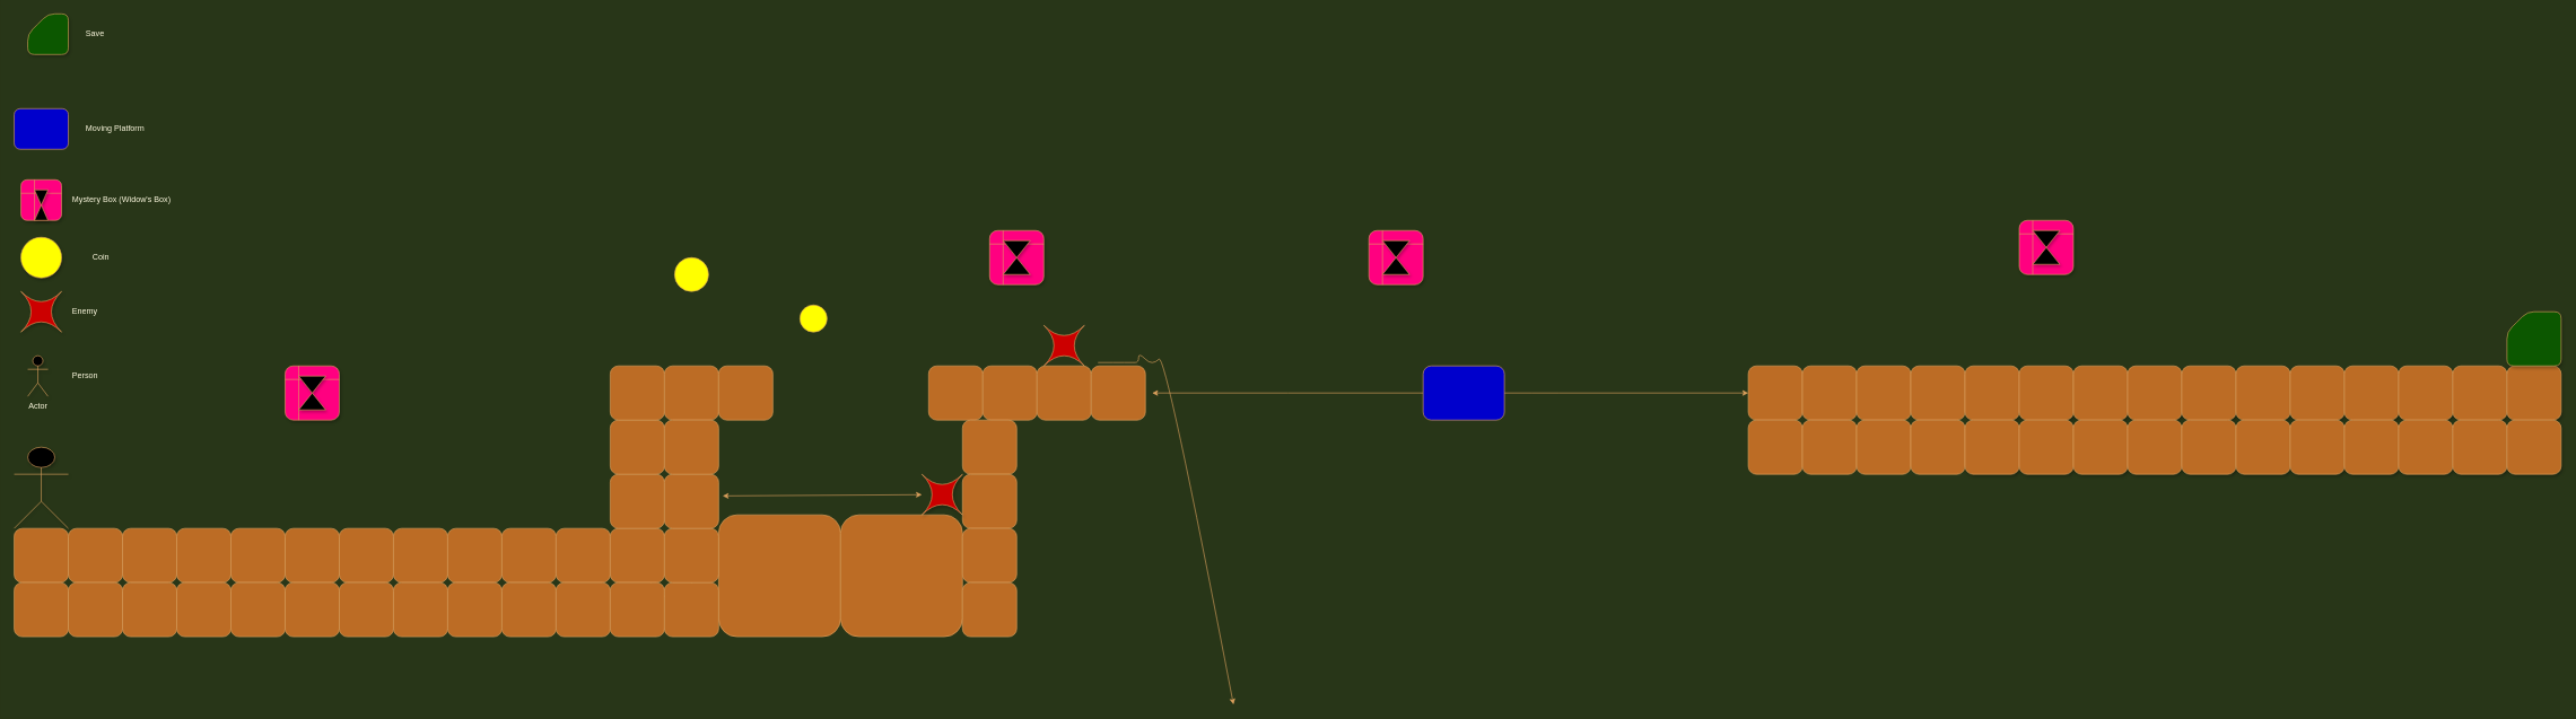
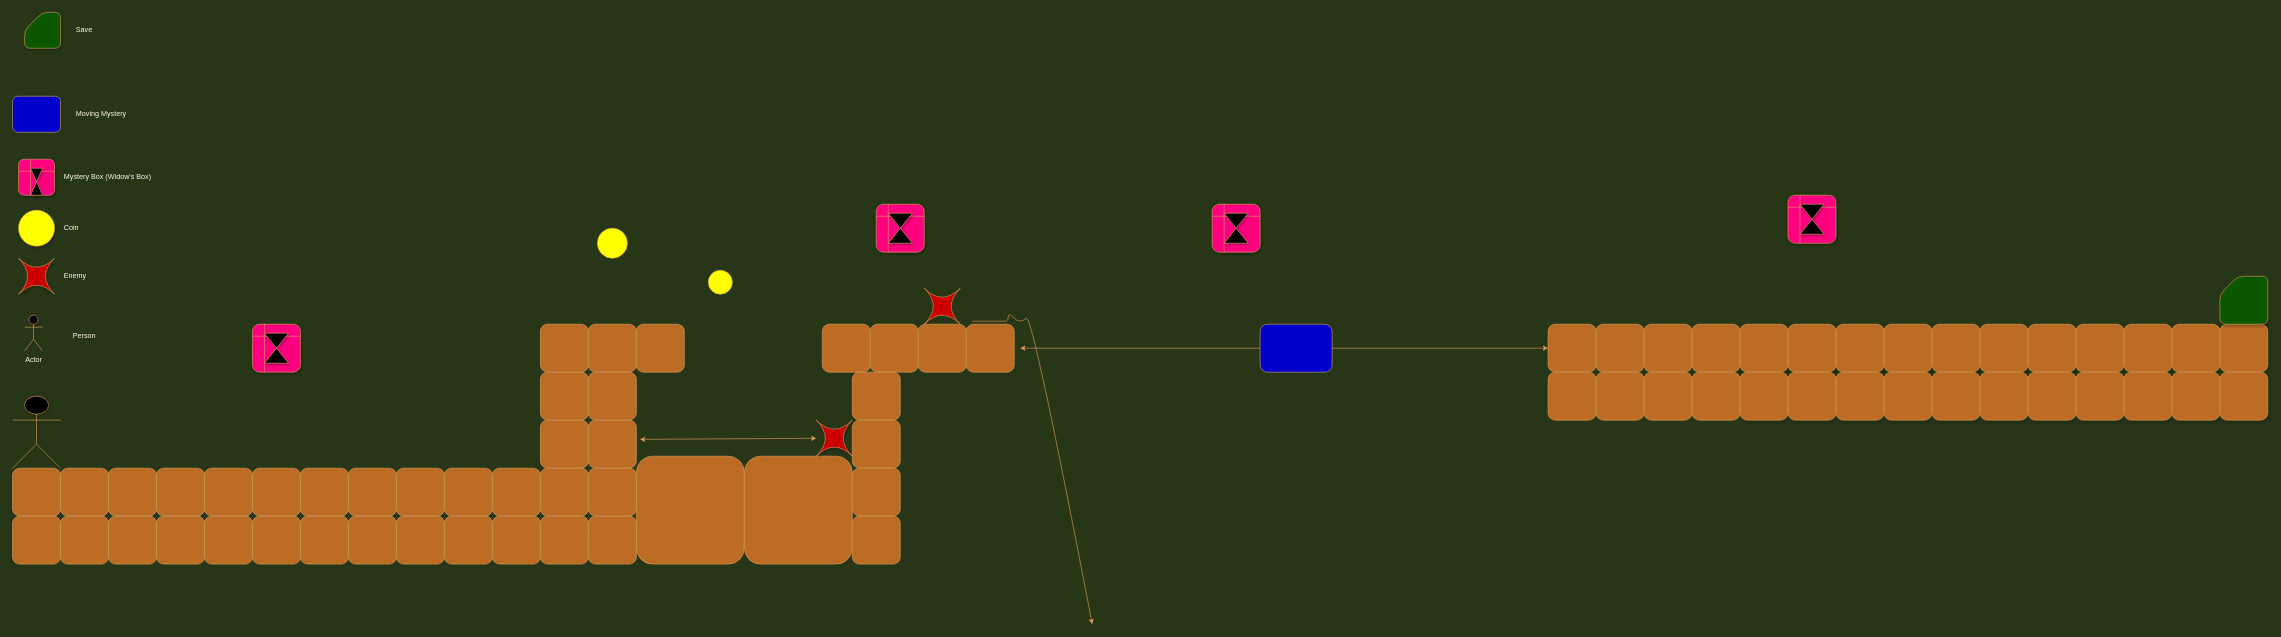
- <mxCell id="104" value="Moving Platform" style="text;strokeColor=none;fillColor=none;spacingLeft=4;spacingRight=4;overflow=hidden;rotatable=0;points=[[0,0.5],[1,0.5]];portConstraint=eastwest;fontSize=12;rounded=1;shadow=1;fontColor=#FEFAE0;" vertex="1" parent="1"><mxGeometry x="120" y="175" width="100" height="30" as="geometry" /></mxCell>
+ <mxCell id="104" value="Moving Mystery" style="text;strokeColor=none;fillColor=none;spacingLeft=4;spacingRight=4;overflow=hidden;rotatable=0;points=[[0,0.5],[1,0.5]];portConstraint=eastwest;fontSize=12;rounded=1;shadow=1;fontColor=#FEFAE0;" vertex="1" parent="1"><mxGeometry x="120" y="175" width="100" height="30" as="geometry" /></mxCell>
- <mxCell id="107" value="Coin" style="text;strokeColor=none;fillColor=none;spacingLeft=4;spacingRight=4;overflow=hidden;rotatable=0;points=[[0,0.5],[1,0.5]];portConstraint=eastwest;fontSize=12;rounded=1;shadow=1;fontColor=#FEFAE0;" vertex="1" parent="1"><mxGeometry x="130" y="365" width="40" height="30" as="geometry" /></mxCell>
+ <mxCell id="107" value="Coin" style="text;strokeColor=none;fillColor=none;spacingLeft=4;spacingRight=4;overflow=hidden;rotatable=0;points=[[0,0.5],[1,0.5]];portConstraint=eastwest;fontSize=12;rounded=1;shadow=1;fontColor=#FEFAE0;" vertex="1" parent="1"><mxGeometry x="100" y="365" width="40" height="30" as="geometry" /></mxCell>
- <mxCell id="105" value="Person" style="text;strokeColor=none;fillColor=none;spacingLeft=4;spacingRight=4;overflow=hidden;rotatable=0;points=[[0,0.5],[1,0.5]];portConstraint=eastwest;fontSize=12;rounded=1;shadow=1;fontColor=#FEFAE0;" vertex="1" parent="1"><mxGeometry x="100" y="540" width="80" height="30" as="geometry" /></mxCell>
+ <mxCell id="105" value="Person" style="text;strokeColor=none;fillColor=none;spacingLeft=4;spacingRight=4;overflow=hidden;rotatable=0;points=[[0,0.5],[1,0.5]];portConstraint=eastwest;fontSize=12;rounded=1;shadow=1;fontColor=#FEFAE0;" vertex="1" parent="1"><mxGeometry x="115" y="545" width="80" height="30" as="geometry" /></mxCell>
